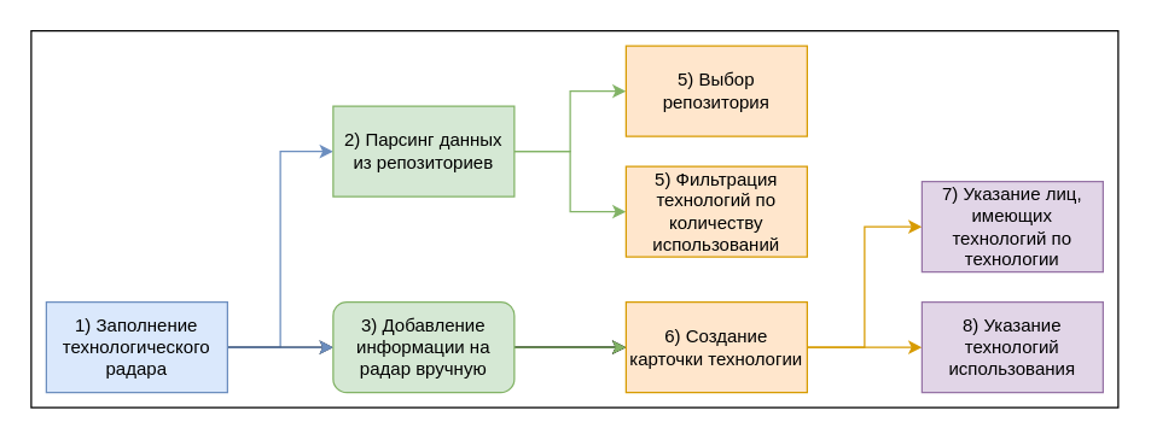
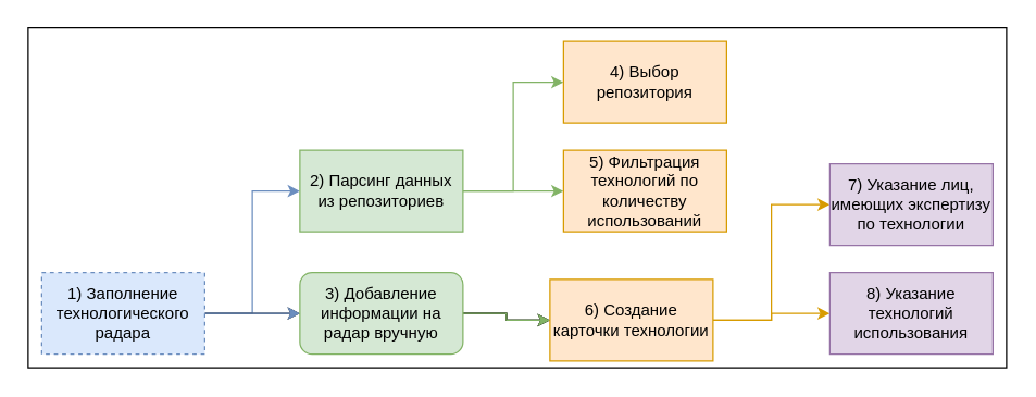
- <mxCell id="10" value="5) Выбор репозитория" style="whiteSpace=wrap;html=1;rounded=0;fillColor=#ffe6cc;strokeColor=#d79b00;" vertex="1" parent="1"><mxGeometry x="414" y="30" width="120" height="60" as="geometry" /></mxCell>
+ <mxCell id="10" value="4) Выбор репозитория" style="whiteSpace=wrap;html=1;rounded=0;fillColor=#ffe6cc;strokeColor=#d79b00;" vertex="1" parent="1"><mxGeometry x="414" y="30" width="120" height="60" as="geometry" /></mxCell>
- <mxCell id="9" value="2) Парсинг данных из репозиториев" style="whiteSpace=wrap;html=1;rounded=0;fillColor=#d5e8d4;strokeColor=#82b366;" vertex="1" parent="1"><mxGeometry x="220" y="70" width="120" height="60" as="geometry" /></mxCell>
+ <mxCell id="9" value="2) Парсинг данных из репозиториев" style="whiteSpace=wrap;html=1;rounded=0;fillColor=#d5e8d4;strokeColor=#82b366;" vertex="1" parent="1"><mxGeometry x="220" y="110" width="120" height="60" as="geometry" /></mxCell>
- <mxCell id="19" value="7) Указание лиц, имеющих технологий по технологии" style="whiteSpace=wrap;html=1;rounded=0;fillColor=#e1d5e7;strokeColor=#9673a6;" vertex="1" parent="1"><mxGeometry x="610" y="120" width="120" height="60" as="geometry" /></mxCell>
+ <mxCell id="19" value="7) Указание лиц, имеющих экспертизу по технологии" style="whiteSpace=wrap;html=1;rounded=0;fillColor=#e1d5e7;strokeColor=#9673a6;" vertex="1" parent="1"><mxGeometry x="610" y="120" width="120" height="60" as="geometry" /></mxCell>
- <mxCell id="6" value="1) Заполнение технологического радара" style="rounded=0;whiteSpace=wrap;html=1;fillColor=#dae8fc;strokeColor=#6c8ebf;" vertex="1" parent="1"><mxGeometry x="30" y="200" width="120" height="60" as="geometry" /></mxCell>
+ <mxCell id="6" value="1) Заполнение технологического радара" style="rounded=0;whiteSpace=wrap;html=1;fillColor=#dae8fc;strokeColor=#6c8ebf;dashed=1;" vertex="1" parent="1"><mxGeometry x="30" y="200" width="120" height="60" as="geometry" /></mxCell>
- <mxCell id="18" value="6) Создание карточки технологии" style="whiteSpace=wrap;html=1;rounded=0;fillColor=#ffe6cc;strokeColor=#d79b00;" vertex="1" parent="1"><mxGeometry x="414" y="200" width="120" height="60" as="geometry" /></mxCell>
+ <mxCell id="18" value="6) Создание карточки технологии" style="whiteSpace=wrap;html=1;rounded=0;fillColor=#ffe6cc;strokeColor=#d79b00;" vertex="1" parent="1"><mxGeometry x="404" y="205" width="120" height="60" as="geometry" /></mxCell>
